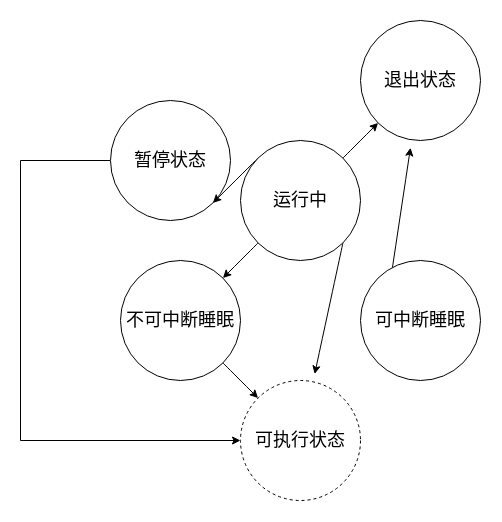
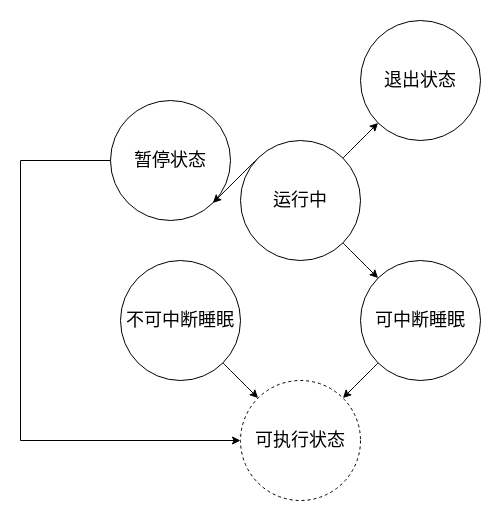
- <mxCell id="3" style="edgeStyle=none;curved=1;rounded=0;orthogonalLoop=1;jettySize=auto;html=1;exitX=0;exitY=1;exitDx=0;exitDy=0;fontSize=18;startArrow=none;startFill=0;endArrow=classic;endFill=1;sourcePerimeterSpacing=8;targetPerimeterSpacing=8;" edge="1" parent="1" source="4" target="9"><mxGeometry relative="1" as="geometry" /></mxCell>
+ <mxCell id="3" style="edgeStyle=none;curved=1;rounded=0;orthogonalLoop=1;jettySize=auto;html=1;exitX=0;exitY=1;exitDx=0;exitDy=0;entryX=1;entryY=0;entryDx=0;entryDy=0;fontSize=18;startArrow=none;startFill=0;endArrow=classic;endFill=1;sourcePerimeterSpacing=8;targetPerimeterSpacing=8;" edge="1" parent="1" source="4" target="2"><mxGeometry relative="1" as="geometry" /></mxCell>
- <mxCell id="10" style="edgeStyle=none;curved=1;rounded=0;orthogonalLoop=1;jettySize=auto;html=1;exitX=0;exitY=1;exitDx=0;exitDy=0;entryX=1;entryY=0;entryDx=0;entryDy=0;fontSize=18;startArrow=none;startFill=0;endArrow=classic;endFill=1;sourcePerimeterSpacing=8;targetPerimeterSpacing=8;" edge="1" parent="1" source="14" target="6"><mxGeometry relative="1" as="geometry" /></mxCell>
- <mxCell id="11" style="edgeStyle=none;curved=1;rounded=0;orthogonalLoop=1;jettySize=auto;html=1;exitX=1;exitY=1;exitDx=0;exitDy=0;fontSize=18;startArrow=none;startFill=0;endArrow=classic;endFill=1;sourcePerimeterSpacing=8;targetPerimeterSpacing=8;" edge="1" parent="1" source="14" target="2"><mxGeometry relative="1" as="geometry" /></mxCell>
+ <mxCell id="11" style="edgeStyle=none;curved=1;rounded=0;orthogonalLoop=1;jettySize=auto;html=1;exitX=1;exitY=1;exitDx=0;exitDy=0;entryX=0;entryY=0;entryDx=0;entryDy=0;fontSize=18;startArrow=none;startFill=0;endArrow=classic;endFill=1;sourcePerimeterSpacing=8;targetPerimeterSpacing=8;" edge="1" parent="1" source="14" target="4"><mxGeometry relative="1" as="geometry" /></mxCell>
